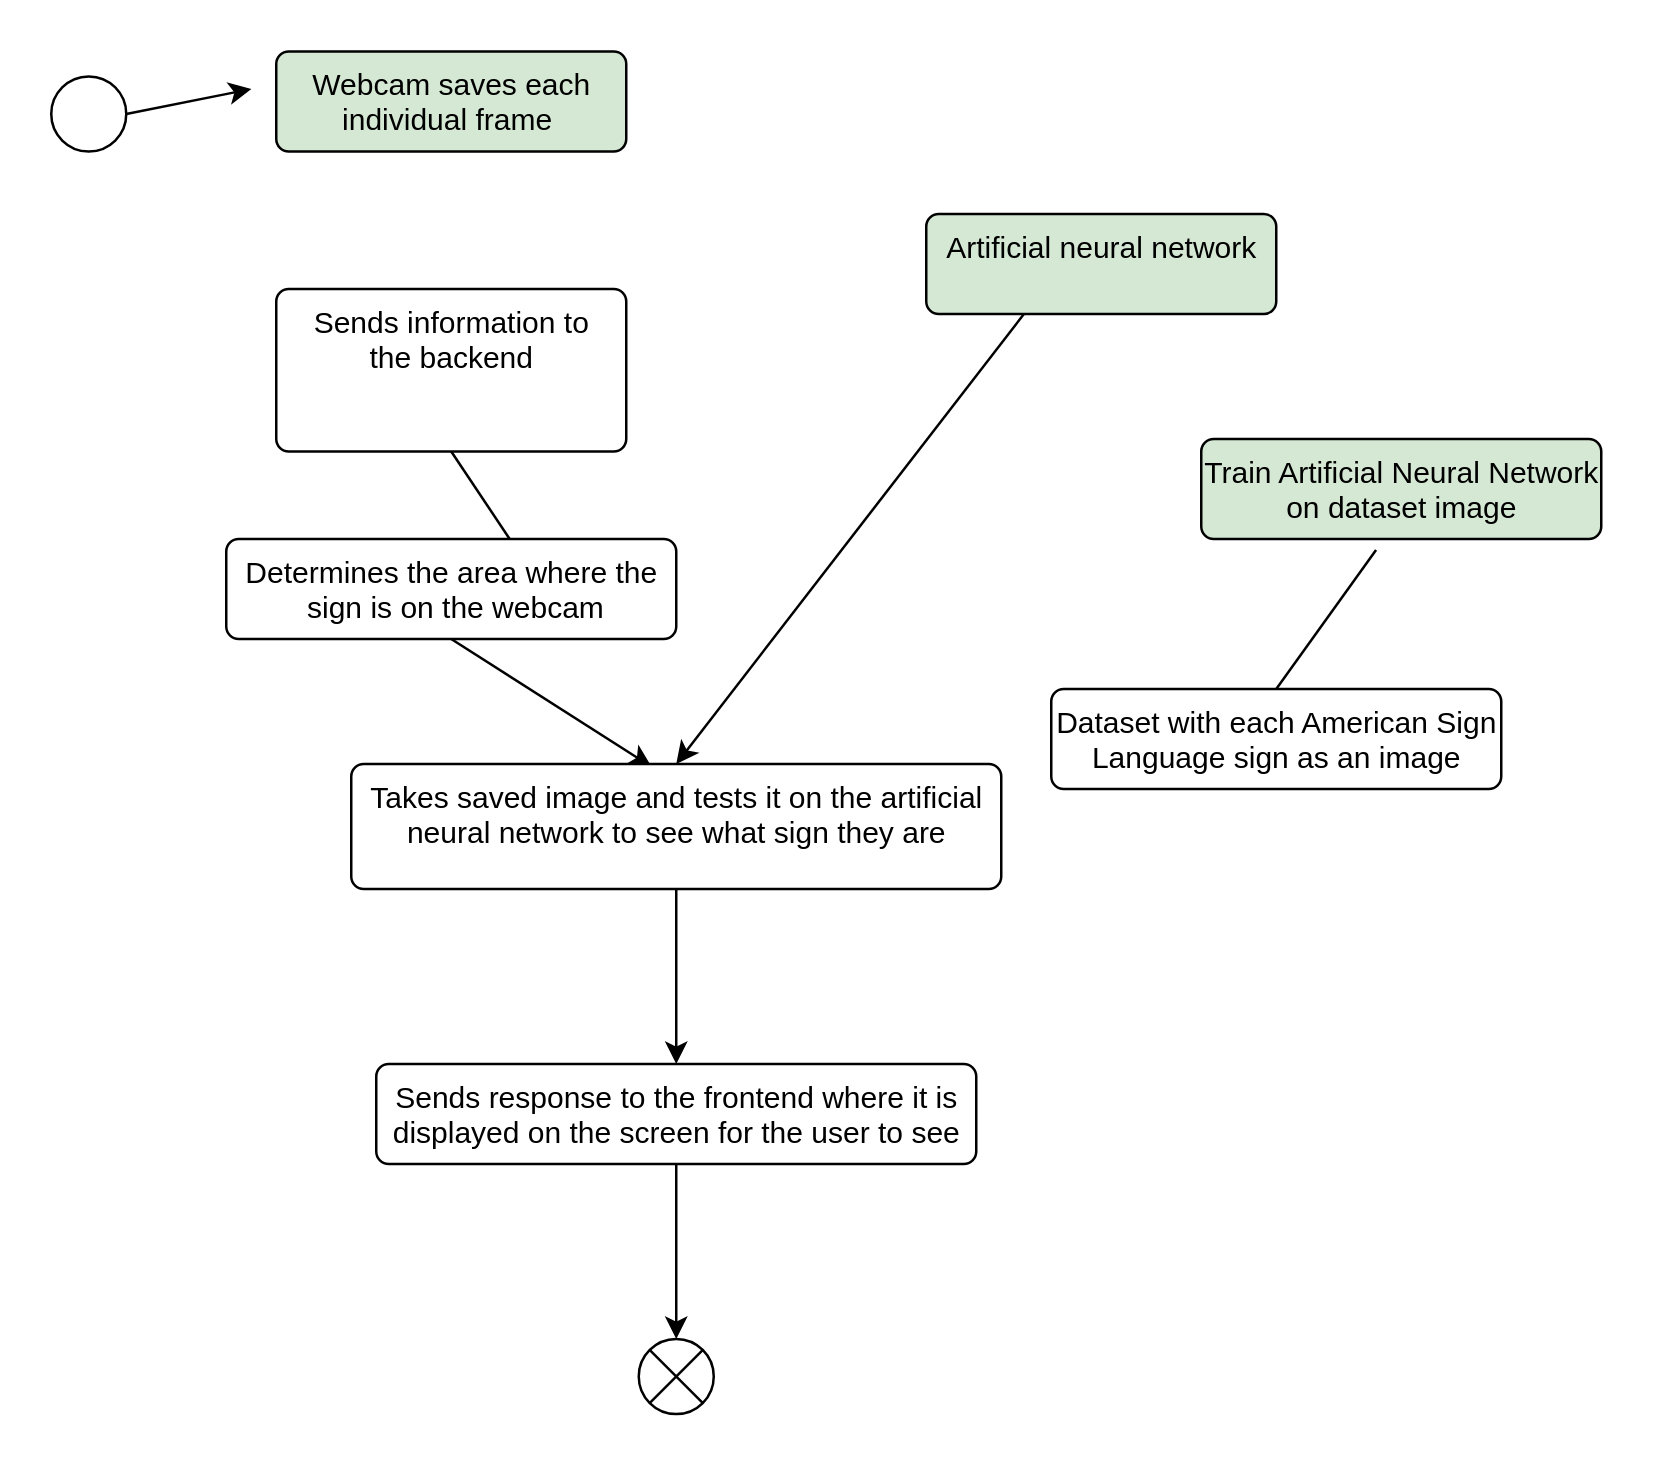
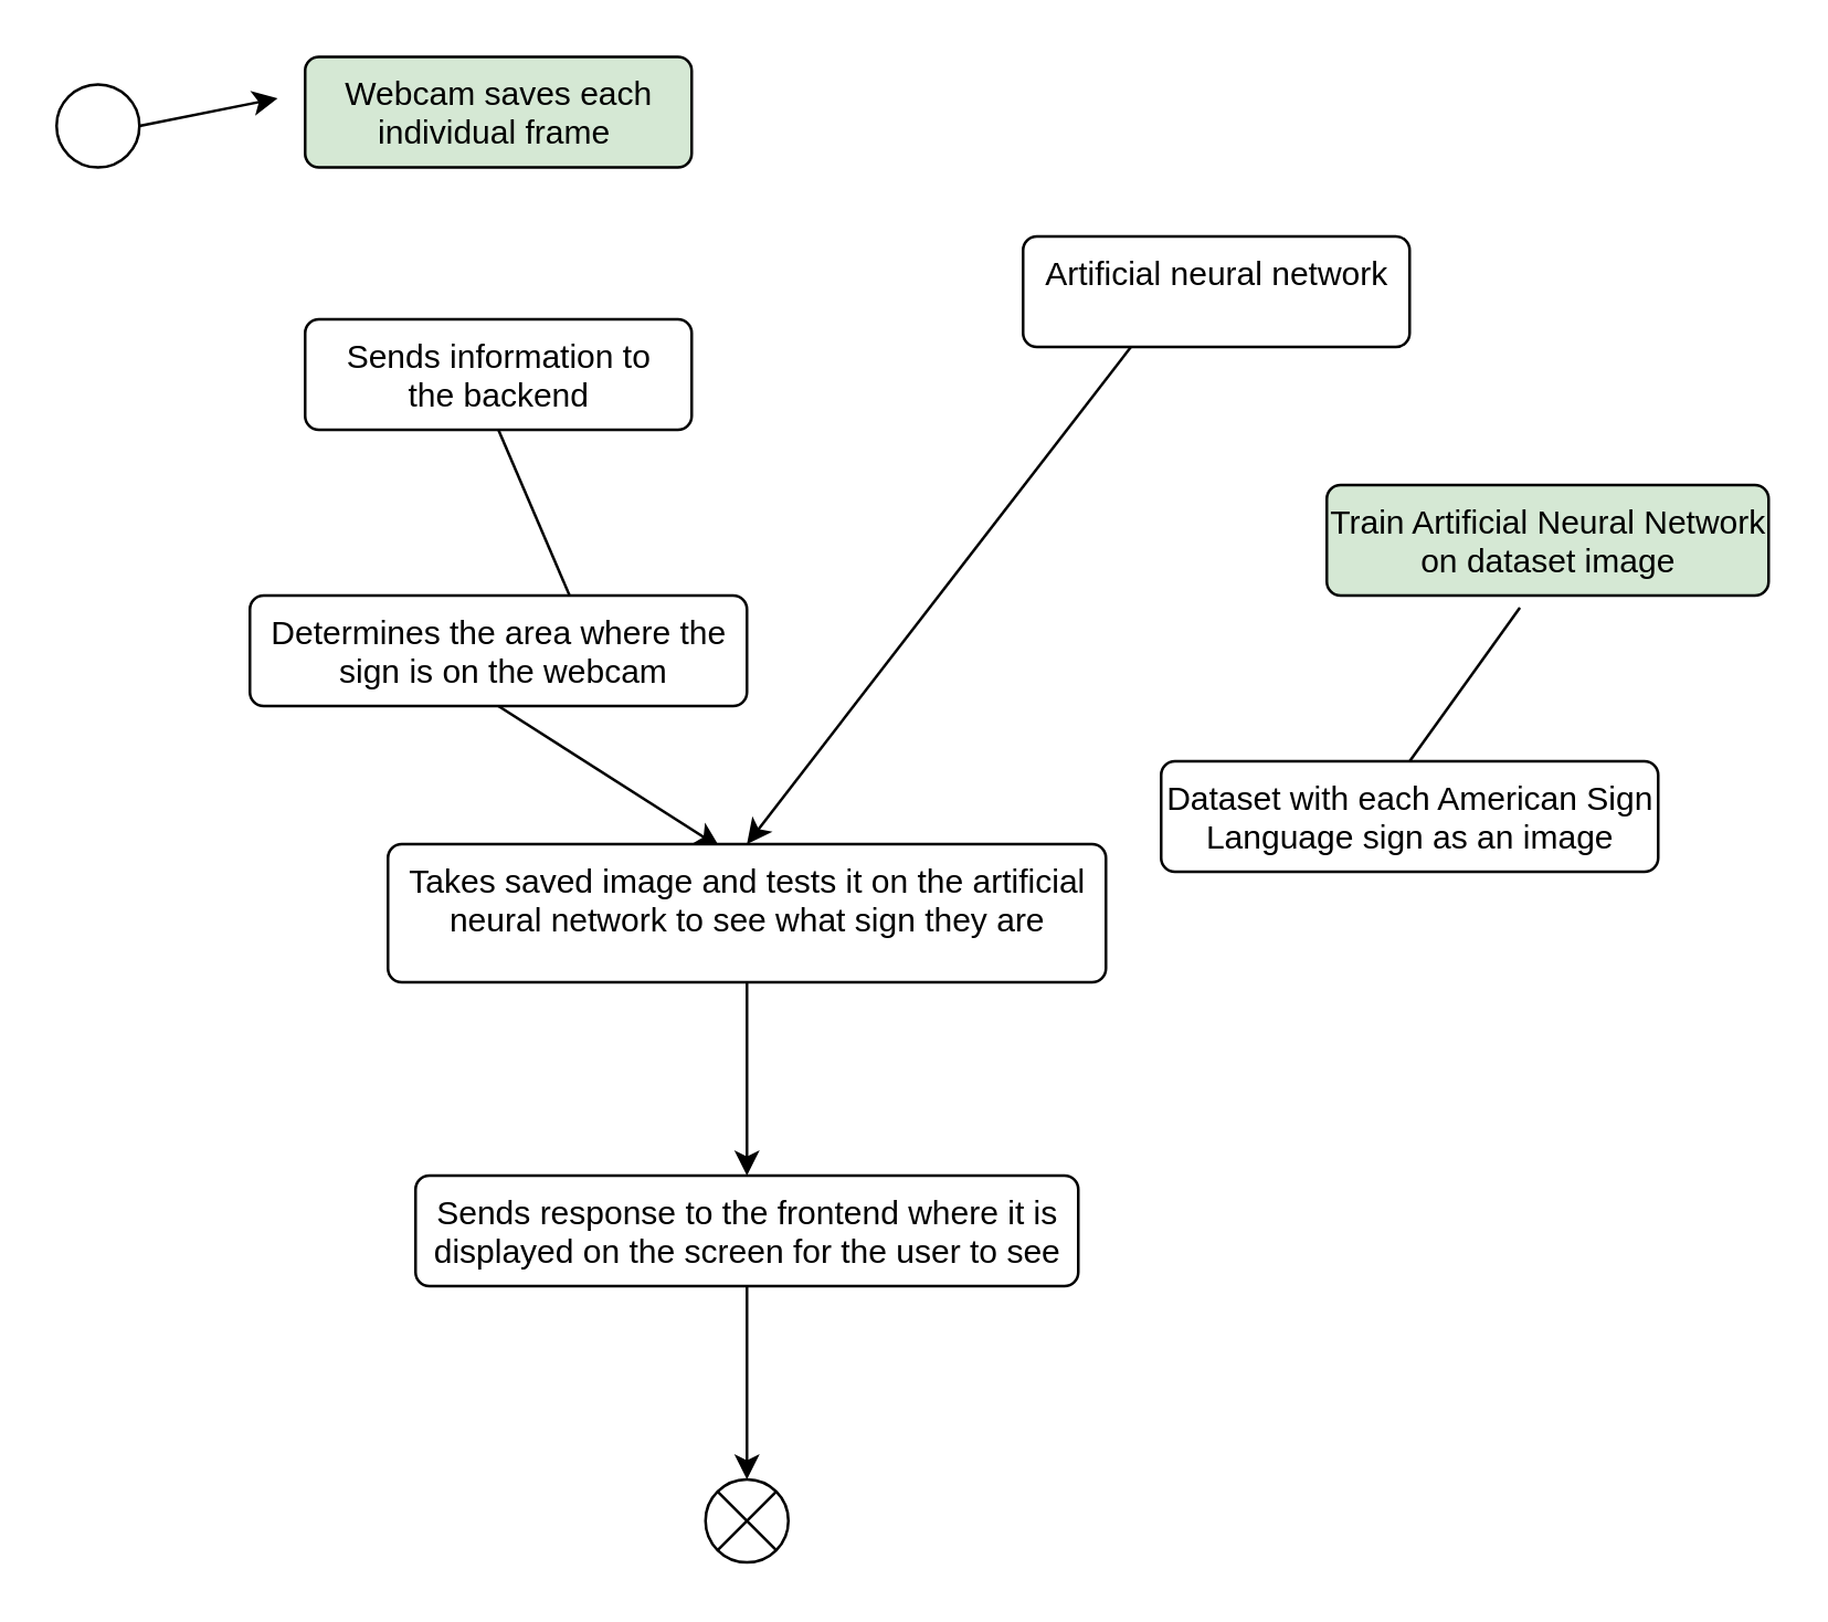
- <mxCell id="6" value="Artificial neural network" style="html=1;align=center;verticalAlign=top;rounded=1;absoluteArcSize=1;arcSize=10;dashed=0;fillColor=#d5e8d4;" vertex="1" parent="1"><mxGeometry x="370" y="85" width="140" height="40" as="geometry" /></mxCell>
+ <mxCell id="6" value="Artificial neural network" style="html=1;align=center;verticalAlign=top;rounded=1;absoluteArcSize=1;arcSize=10;dashed=0;" vertex="1" parent="1"><mxGeometry x="370" y="85" width="140" height="40" as="geometry" /></mxCell>
- <mxCell id="11" value="Sends information to &lt;br&gt;the backend" style="html=1;align=center;verticalAlign=top;rounded=1;absoluteArcSize=1;arcSize=10;dashed=0;" vertex="1" parent="1"><mxGeometry x="110" y="115" width="140" height="65" as="geometry" /></mxCell>
+ <mxCell id="11" value="Sends information to &lt;br&gt;the backend" style="html=1;align=center;verticalAlign=top;rounded=1;absoluteArcSize=1;arcSize=10;dashed=0;" vertex="1" parent="1"><mxGeometry x="110" y="115" width="140" height="40" as="geometry" /></mxCell>
